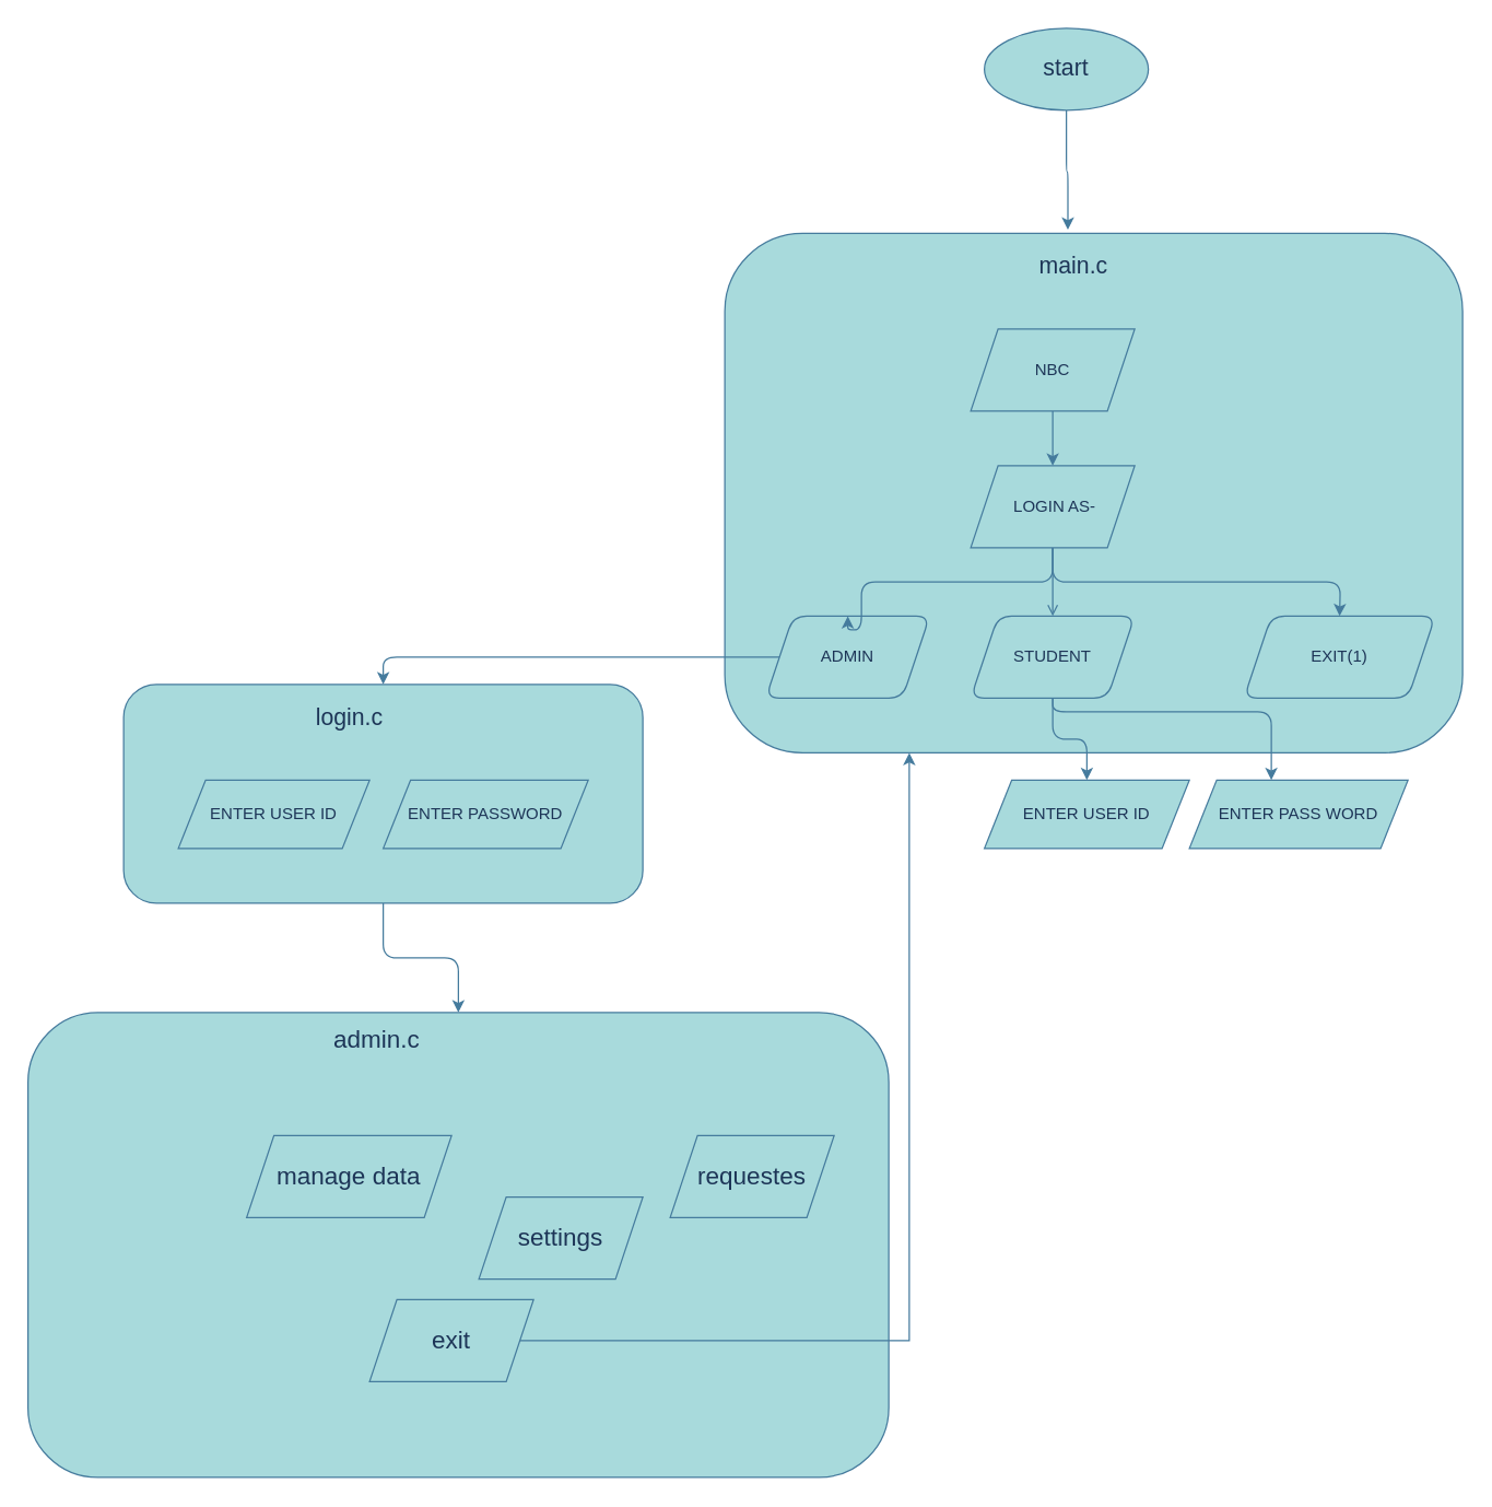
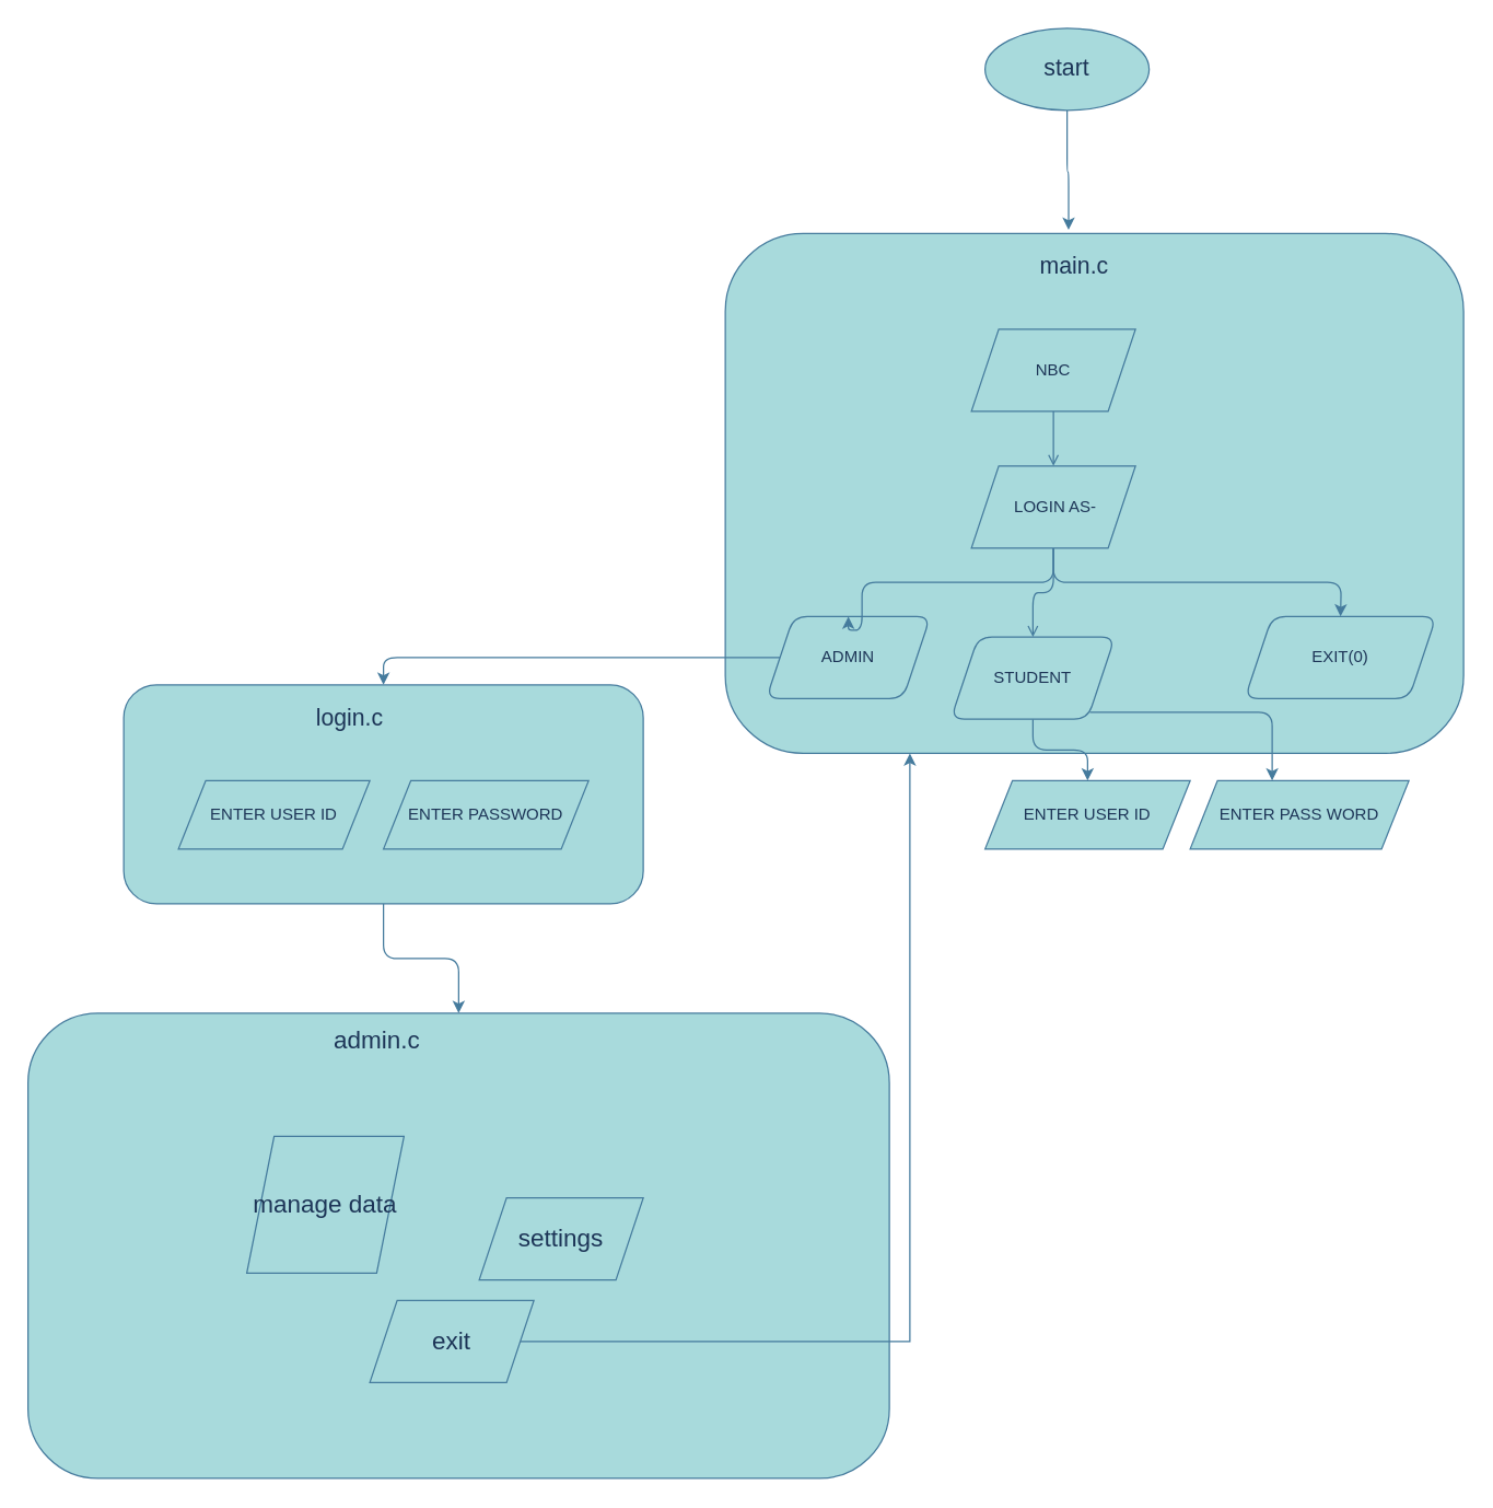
- <mxCell id="5" value="" style="edgeStyle=orthogonalEdgeStyle;rounded=1;orthogonalLoop=1;jettySize=auto;html=1;labelBackgroundColor=none;strokeColor=#457B9D;fontColor=default;" parent="1" source="6" target="12" edge="1"><mxGeometry relative="1" as="geometry" /></mxCell>
+ <mxCell id="5" value="" style="edgeStyle=orthogonalEdgeStyle;rounded=1;orthogonalLoop=1;jettySize=auto;html=1;labelBackgroundColor=none;strokeColor=#457B9D;fontColor=default;endArrow=open;" parent="1" source="6" target="12" edge="1"><mxGeometry relative="1" as="geometry" /></mxCell>
- <mxCell id="15" value="STUDENT" style="shape=parallelogram;perimeter=parallelogramPerimeter;whiteSpace=wrap;html=1;fixedSize=1;labelBackgroundColor=none;fillColor=#A8DADC;strokeColor=#457B9D;fontColor=#1D3557;rounded=1;" parent="1" vertex="1"><mxGeometry x="710" y="450" width="120" height="60" as="geometry" /></mxCell>
+ <mxCell id="15" value="STUDENT" style="shape=parallelogram;perimeter=parallelogramPerimeter;whiteSpace=wrap;html=1;fixedSize=1;labelBackgroundColor=none;fillColor=#A8DADC;strokeColor=#457B9D;fontColor=#1D3557;rounded=1;" parent="1" vertex="1"><mxGeometry x="695" y="465" width="120" height="60" as="geometry" /></mxCell>
- <mxCell id="20" value="EXIT(1)" style="shape=parallelogram;perimeter=parallelogramPerimeter;whiteSpace=wrap;html=1;fixedSize=1;labelBackgroundColor=none;fillColor=#A8DADC;strokeColor=#457B9D;fontColor=#1D3557;rounded=1;" parent="1" vertex="1"><mxGeometry x="910" y="450" width="140" height="60" as="geometry" /></mxCell>
+ <mxCell id="20" value="EXIT(0)" style="shape=parallelogram;perimeter=parallelogramPerimeter;whiteSpace=wrap;html=1;fixedSize=1;labelBackgroundColor=none;fillColor=#A8DADC;strokeColor=#457B9D;fontColor=#1D3557;rounded=1;" parent="1" vertex="1"><mxGeometry x="910" y="450" width="140" height="60" as="geometry" /></mxCell>
- <mxCell id="27" value="manage data" style="shape=parallelogram;perimeter=parallelogramPerimeter;whiteSpace=wrap;html=1;fixedSize=1;strokeColor=#457B9D;fontSize=18;fontColor=#1D3557;fillColor=#A8DADC;" vertex="1" parent="1"><mxGeometry x="180" y="830" width="150" height="60" as="geometry" /></mxCell>
+ <mxCell id="27" value="manage data" style="shape=parallelogram;perimeter=parallelogramPerimeter;whiteSpace=wrap;html=1;fixedSize=1;strokeColor=#457B9D;fontSize=18;fontColor=#1D3557;fillColor=#A8DADC;" vertex="1" parent="1"><mxGeometry x="180" y="830" width="115" height="100" as="geometry" /></mxCell>
- <mxCell id="31" value="requestes" style="shape=parallelogram;perimeter=parallelogramPerimeter;whiteSpace=wrap;html=1;fixedSize=1;strokeColor=#457B9D;fontSize=18;fontColor=#1D3557;fillColor=#A8DADC;" vertex="1" parent="1"><mxGeometry x="490" y="830" width="120" height="60" as="geometry" /></mxCell>
